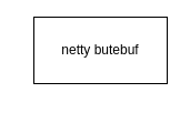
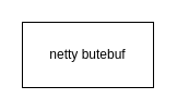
- <mxCell id="2" value="netty butebuf" style="rounded=0;whiteSpace=wrap;html=1;" vertex="1" parent="1"><mxGeometry x="30" y="15" width="120" height="60" as="geometry" /></mxCell>
+ <mxCell id="2" value="netty butebuf" style="rounded=0;whiteSpace=wrap;html=1;" vertex="1" parent="1"><mxGeometry x="20" y="20" width="120" height="60" as="geometry" /></mxCell>
